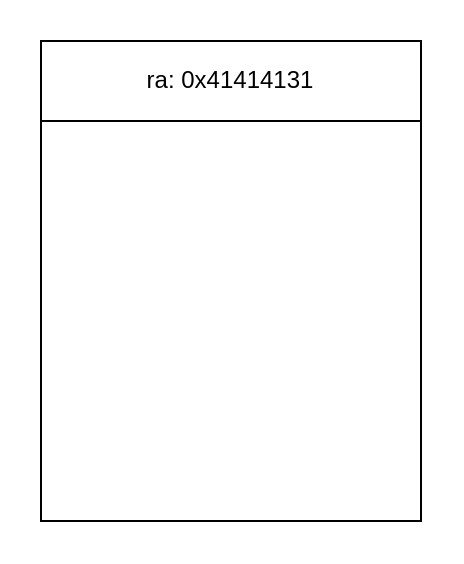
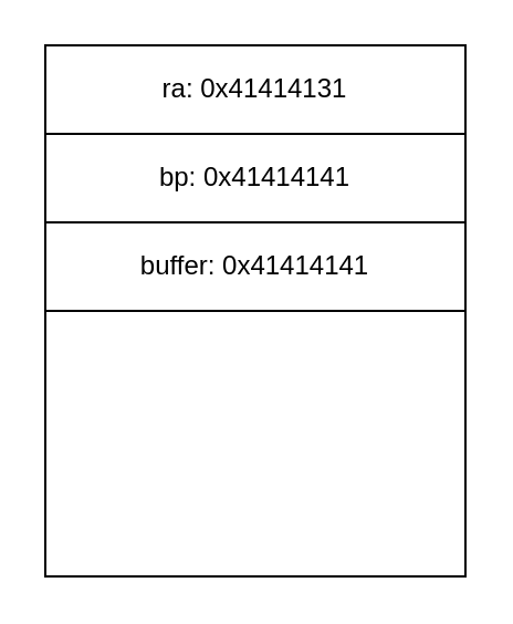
+ <mxCell id="4" value="bp: 0x41414141" style="rounded=0;whiteSpace=wrap;html=1;" vertex="1" parent="1"><mxGeometry x="20" y="60" width="190" height="40" as="geometry" /></mxCell>
+ <mxCell id="5" value="buffer: 0x41414141" style="rounded=0;whiteSpace=wrap;html=1;" vertex="1" parent="1"><mxGeometry x="20" y="100" width="190" height="40" as="geometry" /></mxCell>
